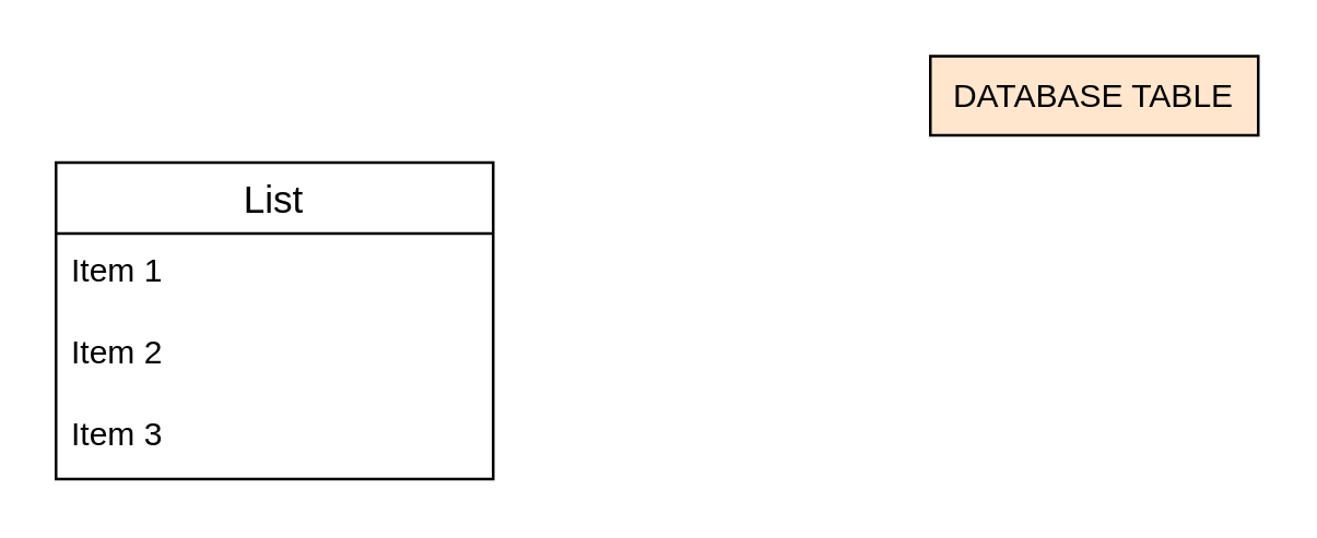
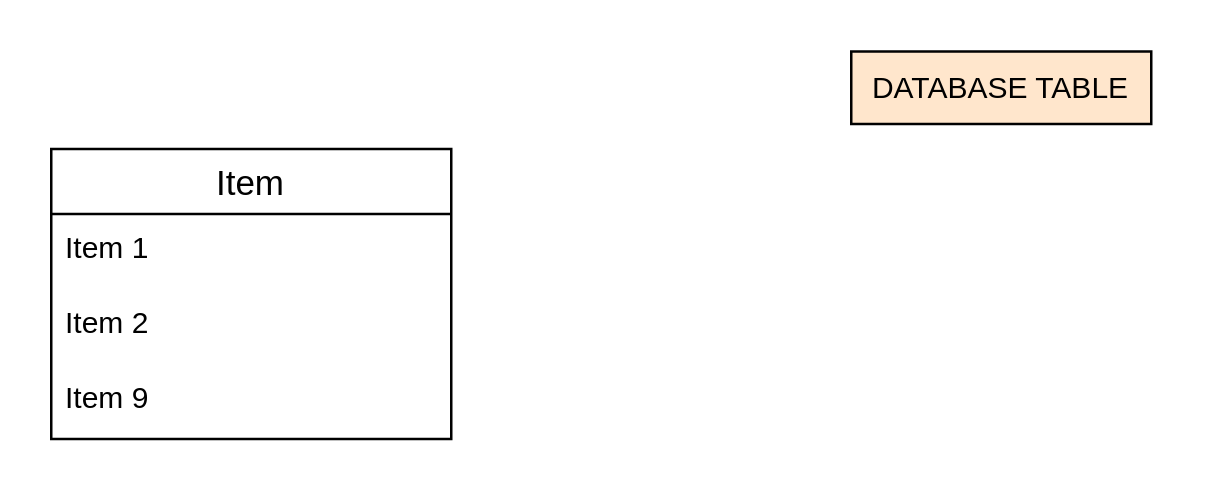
- <mxCell id="3" value="List" style="swimlane;fontStyle=0;childLayout=stackLayout;horizontal=1;startSize=26;horizontalStack=0;resizeParent=1;resizeParentMax=0;resizeLast=0;collapsible=1;marginBottom=0;align=center;fontSize=14;" vertex="1" parent="1"><mxGeometry x="20" y="59" width="160" height="116" as="geometry" /></mxCell>
+ <mxCell id="3" value="Item" style="swimlane;fontStyle=0;childLayout=stackLayout;horizontal=1;startSize=26;horizontalStack=0;resizeParent=1;resizeParentMax=0;resizeLast=0;collapsible=1;marginBottom=0;align=center;fontSize=14;" vertex="1" parent="1"><mxGeometry x="20" y="59" width="160" height="116" as="geometry" /></mxCell>
- <mxCell id="6" value="Item 3" style="text;strokeColor=none;fillColor=none;spacingLeft=4;spacingRight=4;overflow=hidden;rotatable=0;points=[[0,0.5],[1,0.5]];portConstraint=eastwest;fontSize=12;" vertex="1" parent="3"><mxGeometry y="86" width="160" height="30" as="geometry" /></mxCell>
+ <mxCell id="6" value="Item 9" style="text;strokeColor=none;fillColor=none;spacingLeft=4;spacingRight=4;overflow=hidden;rotatable=0;points=[[0,0.5],[1,0.5]];portConstraint=eastwest;fontSize=12;" vertex="1" parent="3"><mxGeometry y="86" width="160" height="30" as="geometry" /></mxCell>
